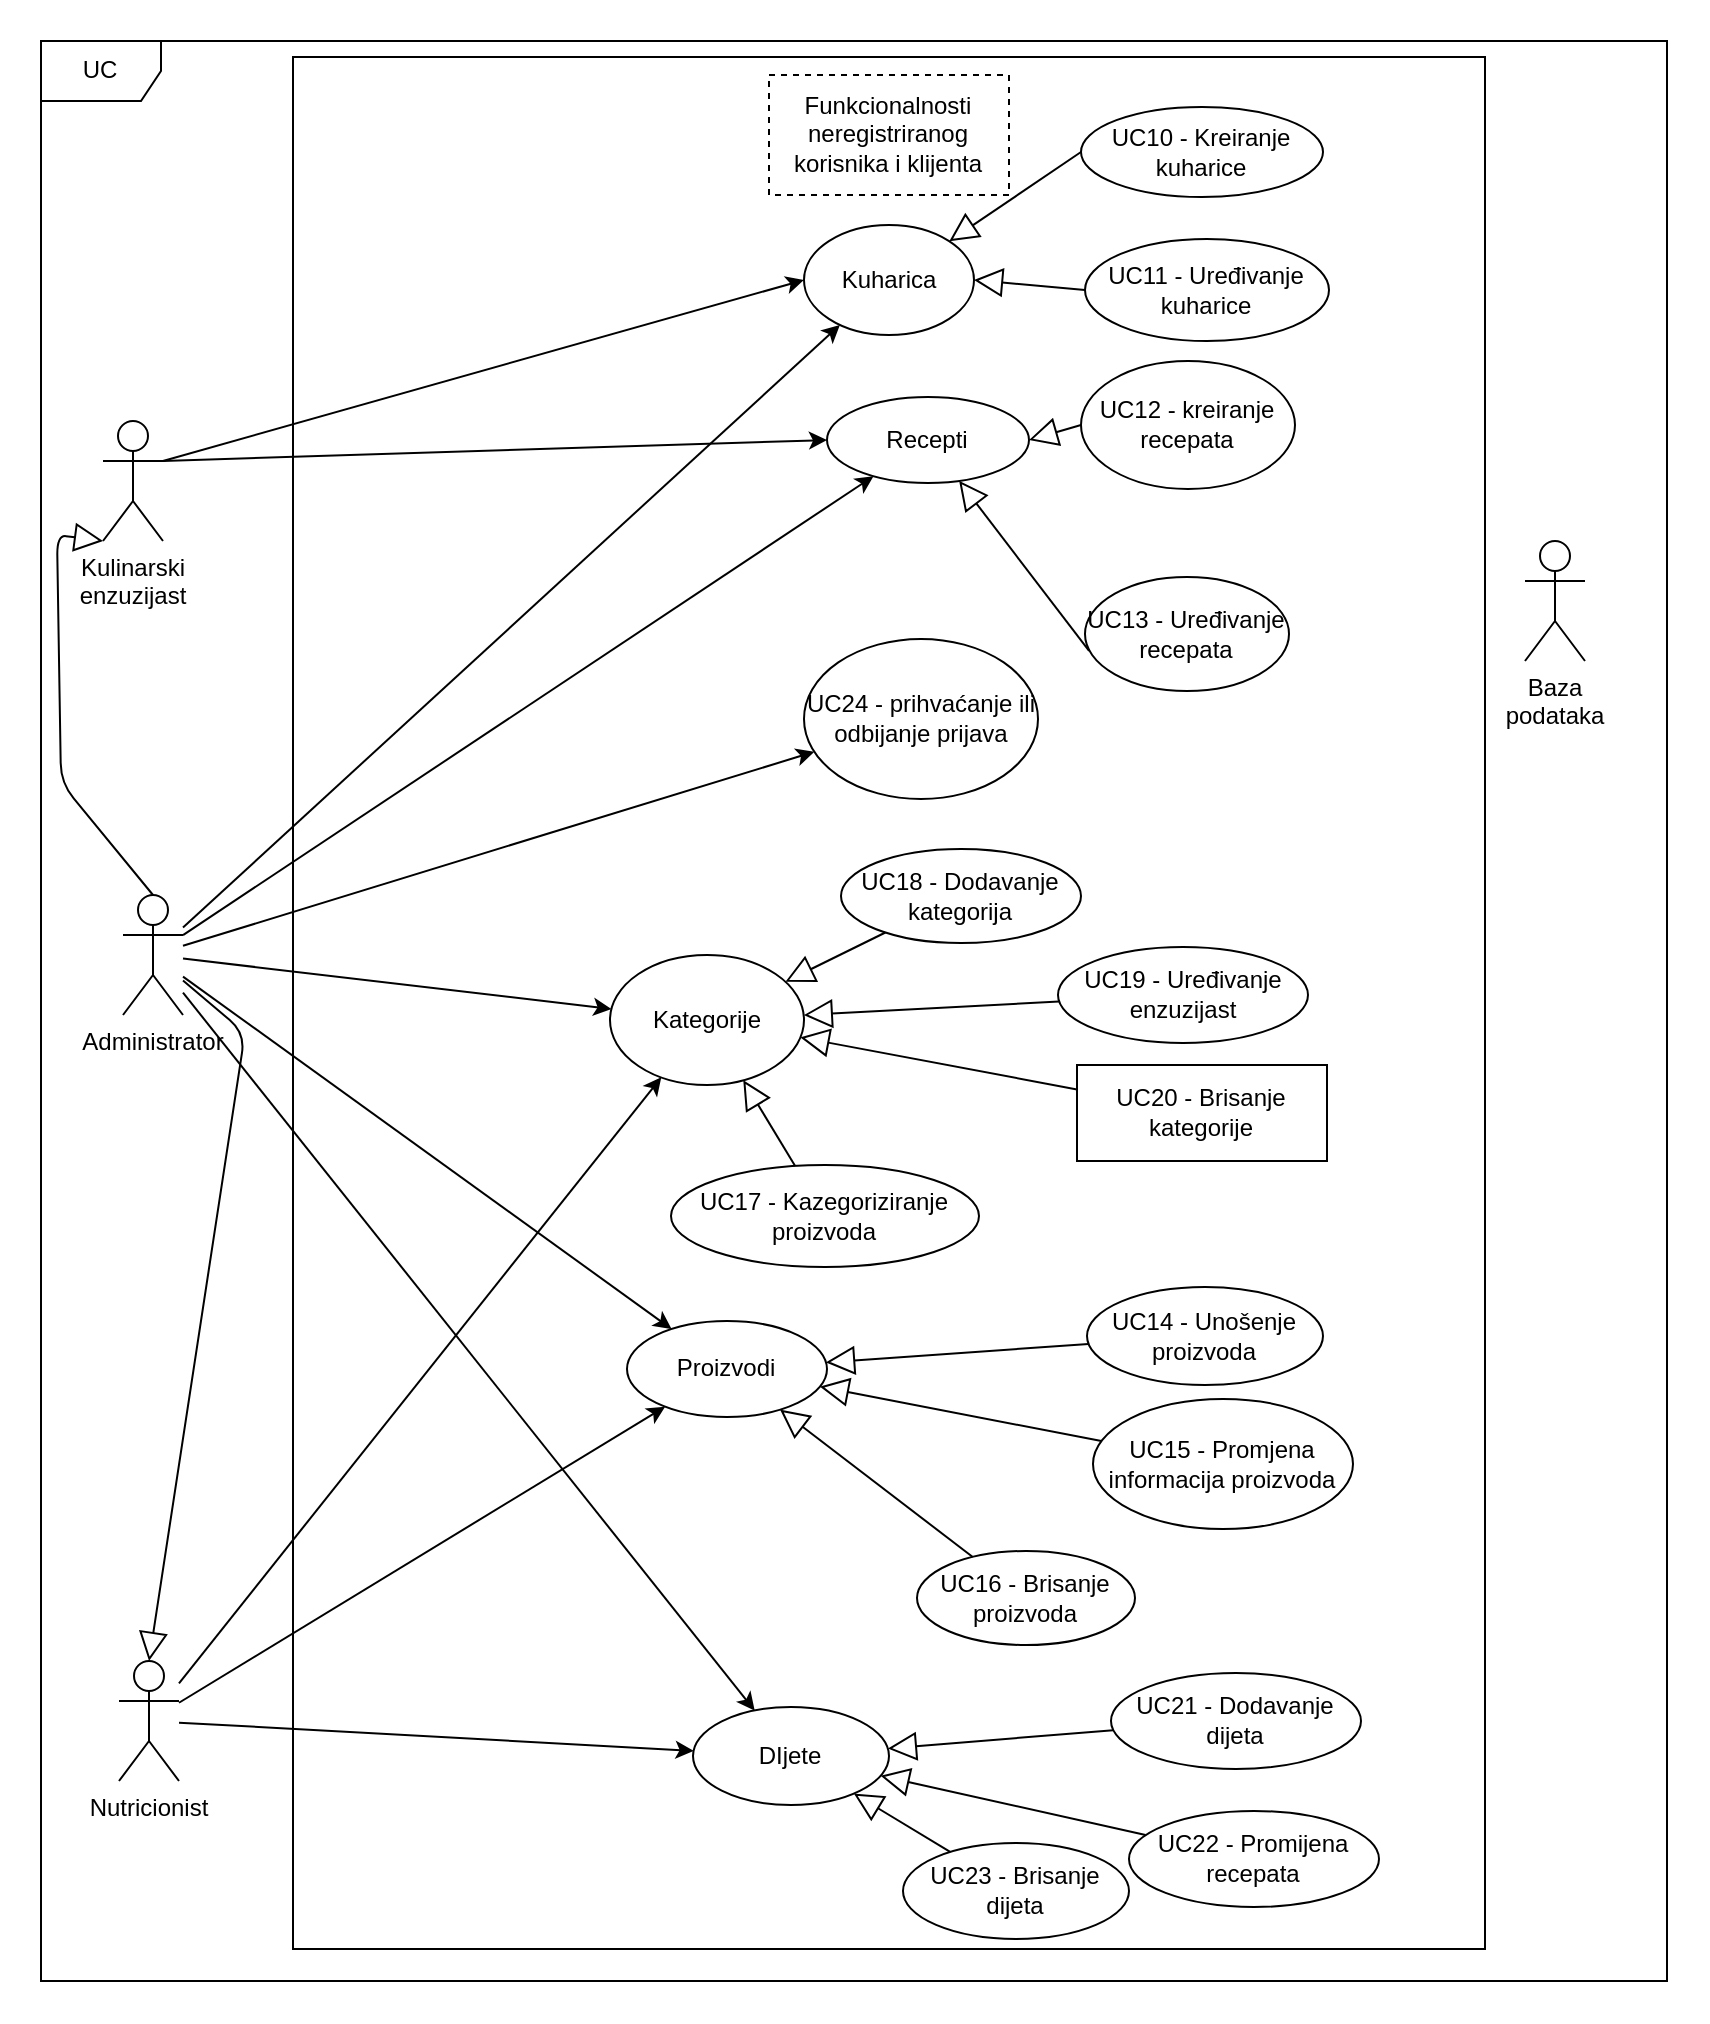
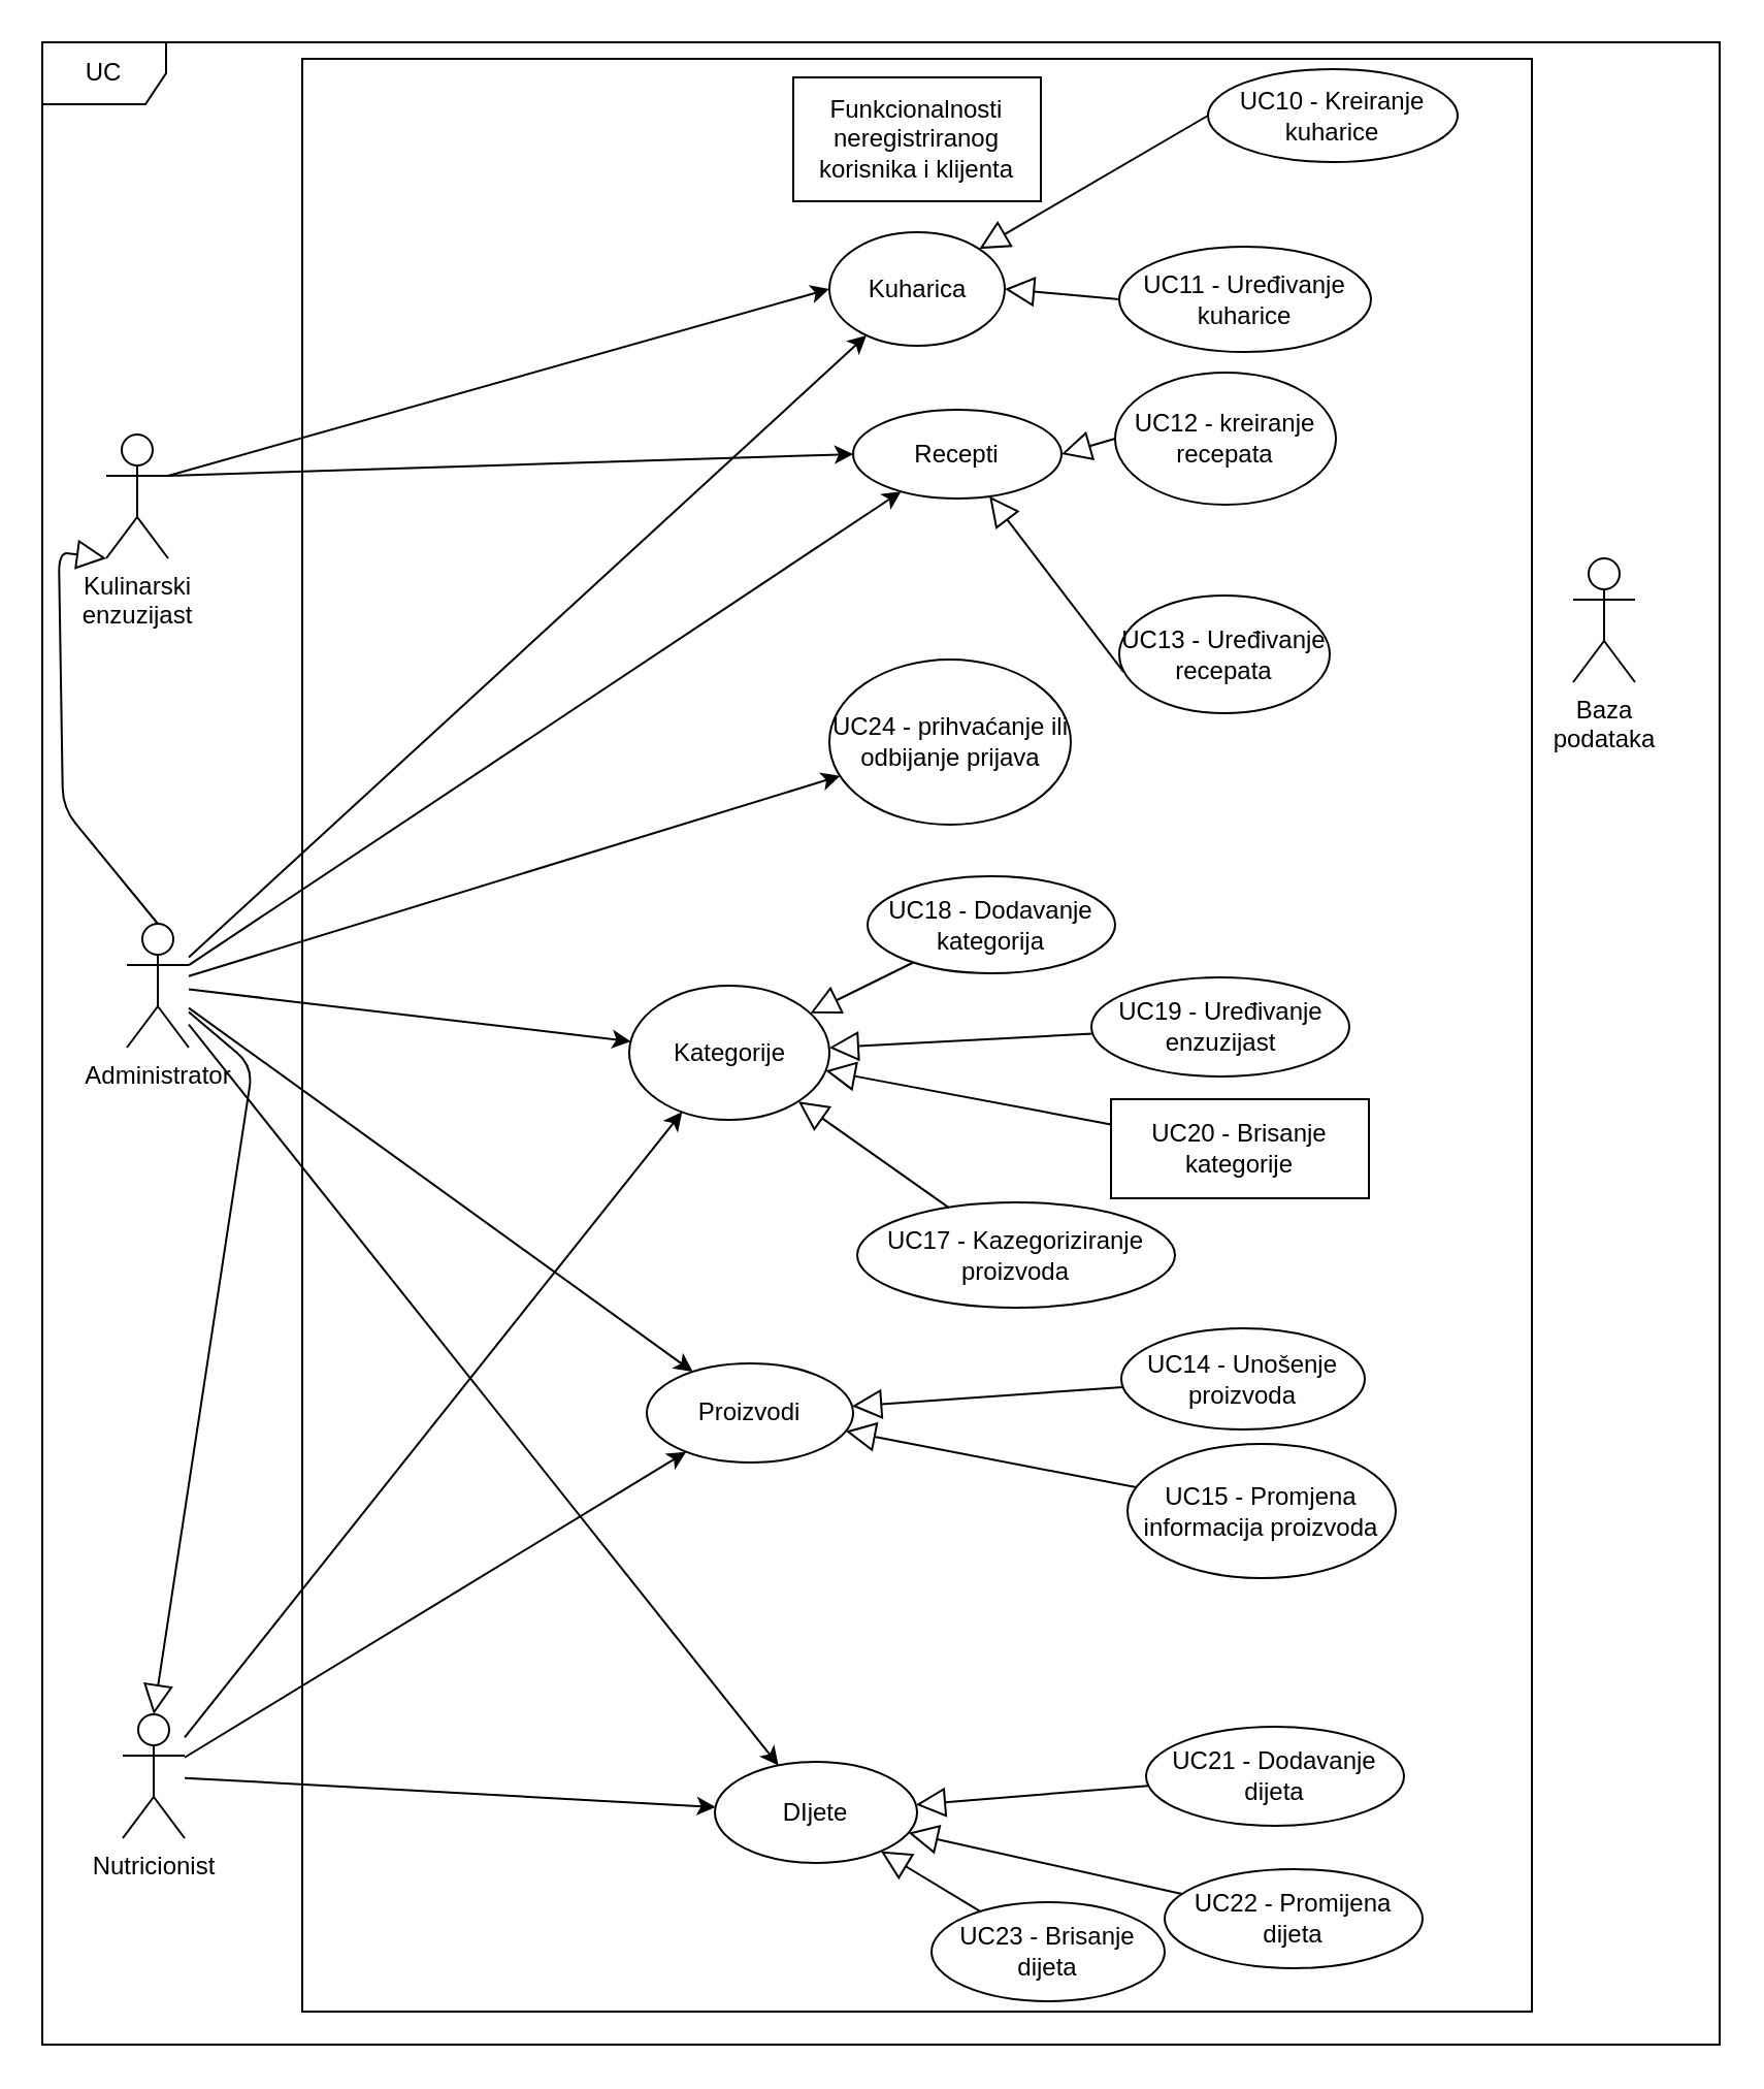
- <mxCell id="7" value="Funkcionalnosti neregistriranog korisnika i klijenta" style="rounded=0;whiteSpace=wrap;html=1;dashed=1;" vertex="1" parent="1"><mxGeometry x="384" y="37" width="120" height="60" as="geometry" /></mxCell>
+ <mxCell id="7" value="Funkcionalnosti neregistriranog korisnika i klijenta" style="rounded=0;whiteSpace=wrap;html=1;" vertex="1" parent="1"><mxGeometry x="384" y="37" width="120" height="60" as="geometry" /></mxCell>
- <mxCell id="9" value="UC10 - Kreiranje kuharice" style="ellipse;whiteSpace=wrap;html=1;" vertex="1" parent="1"><mxGeometry x="540" y="53" width="121" height="45" as="geometry" /></mxCell>
+ <mxCell id="9" value="UC10 - Kreiranje kuharice" style="ellipse;whiteSpace=wrap;html=1;" vertex="1" parent="1"><mxGeometry x="585" y="33" width="121" height="45" as="geometry" /></mxCell>
- <mxCell id="33" value="UC17 - Kazegoriziranje proizvoda" style="ellipse;whiteSpace=wrap;html=1;" vertex="1" parent="1"><mxGeometry x="335" y="582" width="154" height="51" as="geometry" /></mxCell>
+ <mxCell id="33" value="UC17 - Kazegoriziranje proizvoda" style="ellipse;whiteSpace=wrap;html=1;" vertex="1" parent="1"><mxGeometry x="415" y="582" width="154" height="51" as="geometry" /></mxCell>
- <mxCell id="51" value="" style="edgeStyle=none;html=1;endArrow=block;endFill=0;endSize=12;verticalAlign=bottom;" edge="1" parent="1" source="32" target="27"><mxGeometry width="160" relative="1" as="geometry"><mxPoint x="510" y="584" as="sourcePoint" /><mxPoint x="670" y="584" as="targetPoint" /></mxGeometry></mxCell>
- <mxCell id="32" value="UC16 - Brisanje proizvoda" style="ellipse;whiteSpace=wrap;html=1;" vertex="1" parent="1"><mxGeometry x="458" y="775" width="109" height="47" as="geometry" /></mxCell>
- <mxCell id="38" value="UC22 - Promijena recepata" style="ellipse;whiteSpace=wrap;html=1;" vertex="1" parent="1"><mxGeometry x="564" y="905" width="125" height="48" as="geometry" /></mxCell>
+ <mxCell id="38" value="UC22 - Promijena dijeta" style="ellipse;whiteSpace=wrap;html=1;" vertex="1" parent="1"><mxGeometry x="564" y="905" width="125" height="48" as="geometry" /></mxCell>
